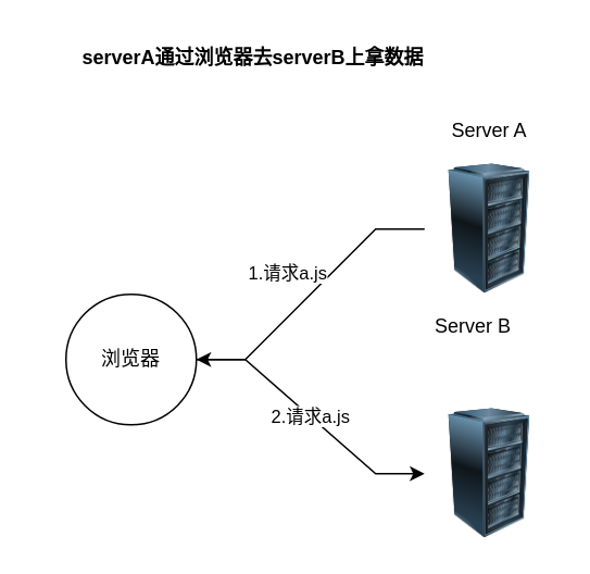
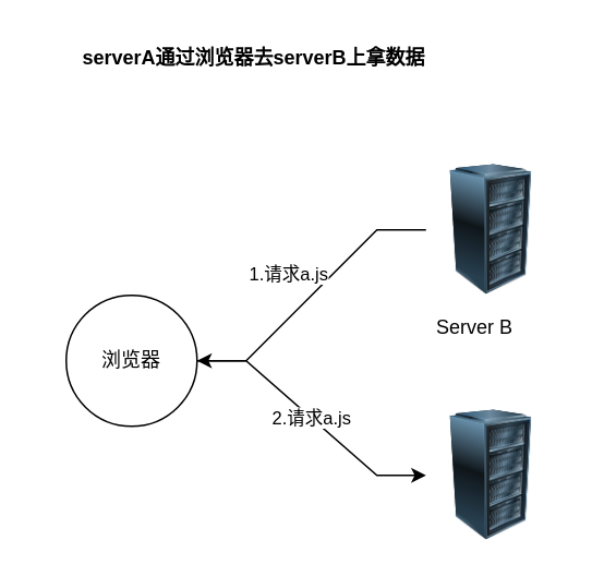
- <mxCell id="8" value="Server A" style="text;html=1;strokeColor=none;fillColor=none;align=center;verticalAlign=middle;whiteSpace=wrap;rounded=0;" vertex="1" parent="1"><mxGeometry x="270" y="70" width="60" height="20" as="geometry" /></mxCell>
